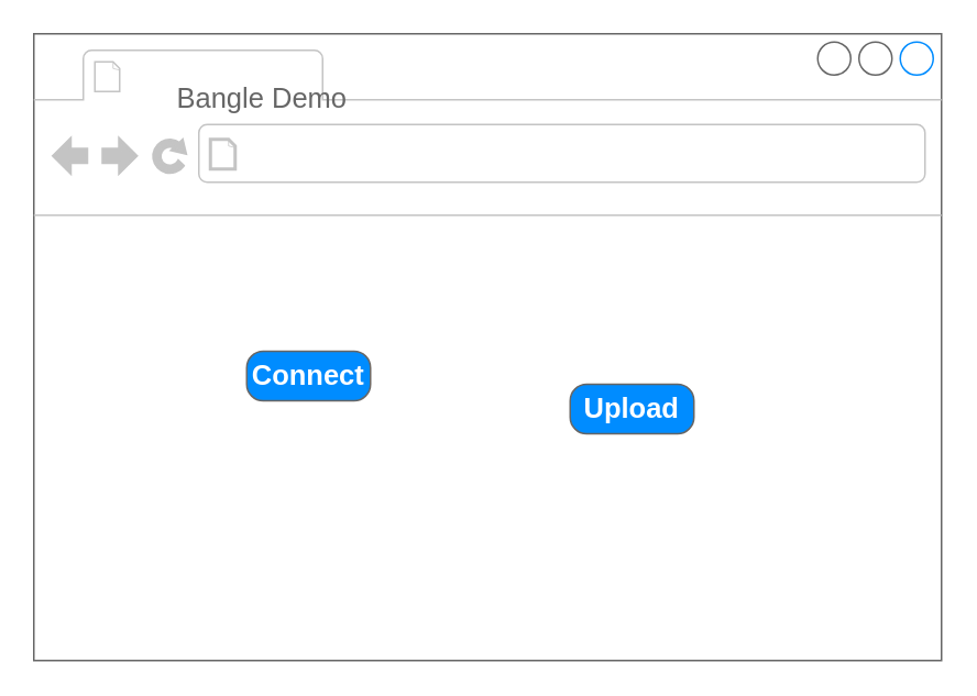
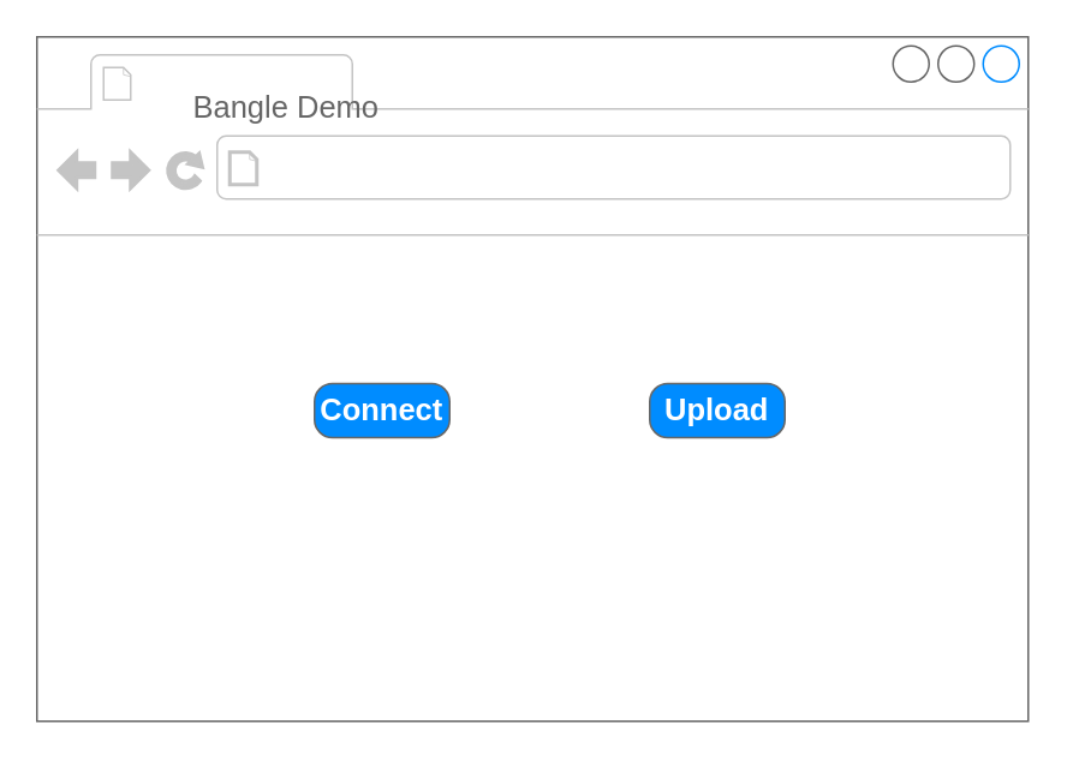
- <mxCell id="5" value="Connect" style="strokeWidth=1;shadow=0;dashed=0;align=center;html=1;shape=mxgraph.mockup.buttons.button;strokeColor=#666666;fontColor=#ffffff;mainText=;buttonStyle=round;fontSize=17;fontStyle=1;fillColor=#008cff;whiteSpace=wrap;" vertex="1" parent="2"><mxGeometry x="129" y="192.5" width="75" height="30" as="geometry" /></mxCell>
+ <mxCell id="5" value="Connect" style="strokeWidth=1;shadow=0;dashed=0;align=center;html=1;shape=mxgraph.mockup.buttons.button;strokeColor=#666666;fontColor=#ffffff;mainText=;buttonStyle=round;fontSize=17;fontStyle=1;fillColor=#008cff;whiteSpace=wrap;" vertex="1" parent="2"><mxGeometry x="154" y="192.5" width="75" height="30" as="geometry" /></mxCell>
- <mxCell id="6" value="Upload" style="strokeWidth=1;shadow=0;dashed=0;align=center;html=1;shape=mxgraph.mockup.buttons.button;strokeColor=#666666;fontColor=#ffffff;mainText=;buttonStyle=round;fontSize=17;fontStyle=1;fillColor=#008cff;whiteSpace=wrap;" vertex="1" parent="2"><mxGeometry x="325" y="212.5" width="75" height="30" as="geometry" /></mxCell>
+ <mxCell id="6" value="Upload" style="strokeWidth=1;shadow=0;dashed=0;align=center;html=1;shape=mxgraph.mockup.buttons.button;strokeColor=#666666;fontColor=#ffffff;mainText=;buttonStyle=round;fontSize=17;fontStyle=1;fillColor=#008cff;whiteSpace=wrap;" vertex="1" parent="2"><mxGeometry x="340" y="192.5" width="75" height="30" as="geometry" /></mxCell>
